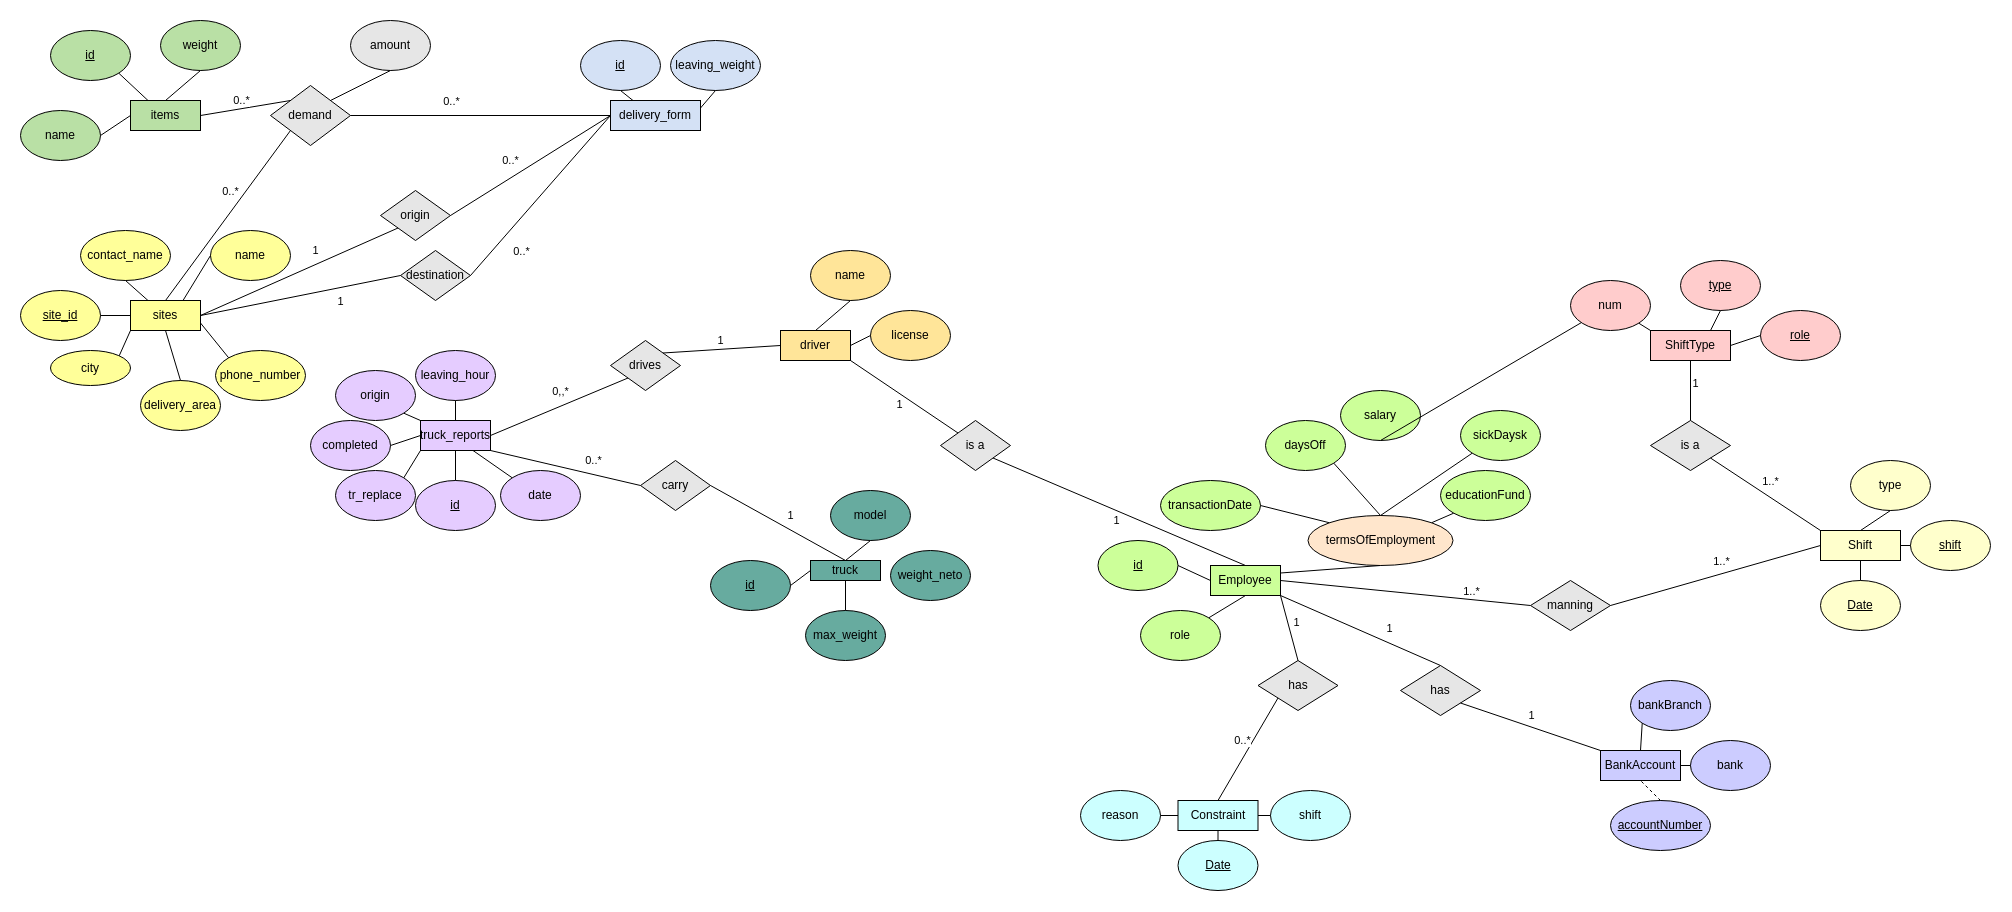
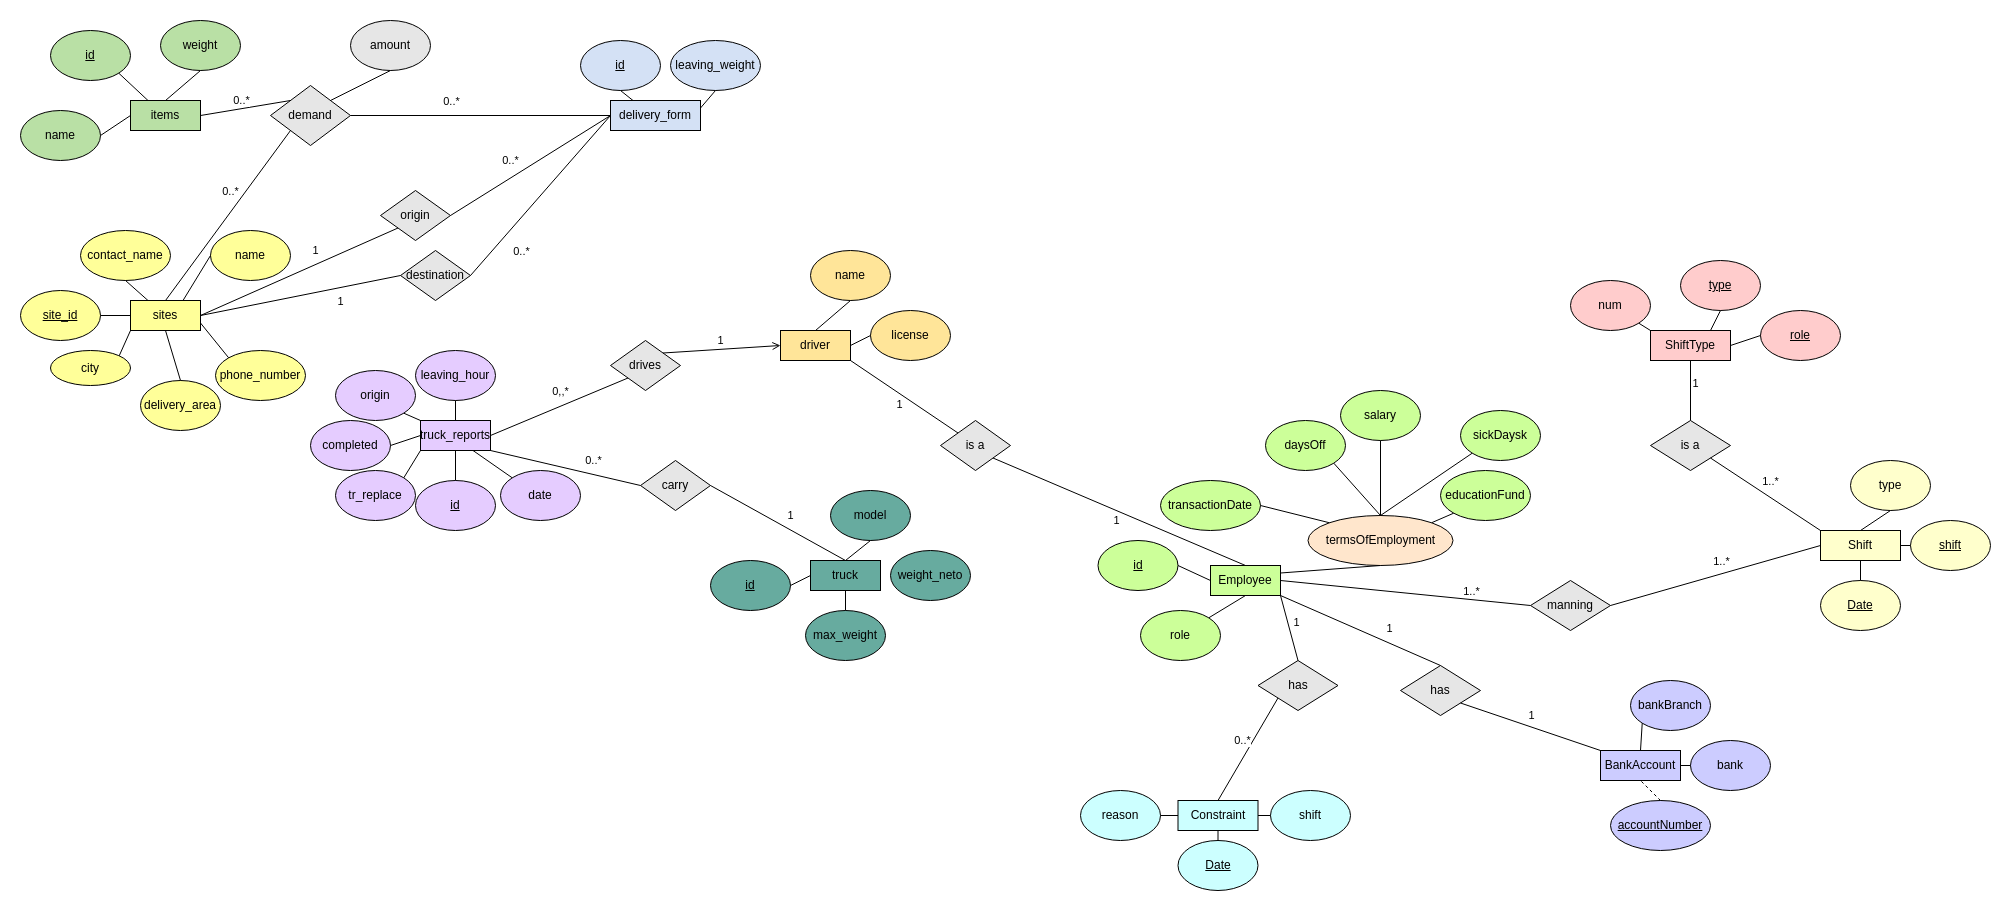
- <mxCell id="46" value="1" style="endArrow=none;html=1;exitX=1;exitY=0;exitDx=0;exitDy=0;entryX=0;entryY=0.5;entryDx=0;entryDy=0;" edge="1" parent="1" source="45" target="39"><mxGeometry x="-0.012" y="9" width="50" height="50" relative="1" as="geometry"><mxPoint x="500" y="445" as="sourcePoint" /><mxPoint x="637.5" y="387.5" as="targetPoint" /><mxPoint as="offset" /></mxGeometry></mxCell>
+ <mxCell id="46" value="1" style="endArrow=open;html=1;exitX=1;exitY=0;exitDx=0;exitDy=0;entryX=0;entryY=0.5;entryDx=0;entryDy=0;" edge="1" parent="1" source="45" target="39"><mxGeometry x="-0.012" y="9" width="50" height="50" relative="1" as="geometry"><mxPoint x="500" y="445" as="sourcePoint" /><mxPoint x="637.5" y="387.5" as="targetPoint" /><mxPoint as="offset" /></mxGeometry></mxCell>
- <mxCell id="119" value="" style="endArrow=none;html=1;exitX=0.5;exitY=1;exitDx=0;exitDy=0;" edge="1" parent="1" source="68" target="84"><mxGeometry width="50" height="50" relative="1" as="geometry"><mxPoint x="1343.419" y="472.593" as="sourcePoint" /><mxPoint x="1377.5" y="525" as="targetPoint" /></mxGeometry></mxCell>
+ <mxCell id="119" value="" style="endArrow=none;html=1;entryX=0.5;entryY=0;entryDx=0;entryDy=0;exitX=0.5;exitY=1;exitDx=0;exitDy=0;" edge="1" parent="1" source="68" target="70"><mxGeometry width="50" height="50" relative="1" as="geometry"><mxPoint x="1343.419" y="472.593" as="sourcePoint" /><mxPoint x="1377.5" y="525" as="targetPoint" /></mxGeometry></mxCell>
- <mxCell id="40" value="truck" style="rounded=0;whiteSpace=wrap;html=1;fillColor=#67AB9F;strokeColor=#000000;" vertex="1" parent="1"><mxGeometry x="810" y="560" width="70" height="20" as="geometry" /></mxCell>
+ <mxCell id="40" value="truck" style="rounded=0;whiteSpace=wrap;html=1;fillColor=#67AB9F;strokeColor=#000000;" vertex="1" parent="1"><mxGeometry x="810" y="560" width="70" height="30" as="geometry" /></mxCell>
